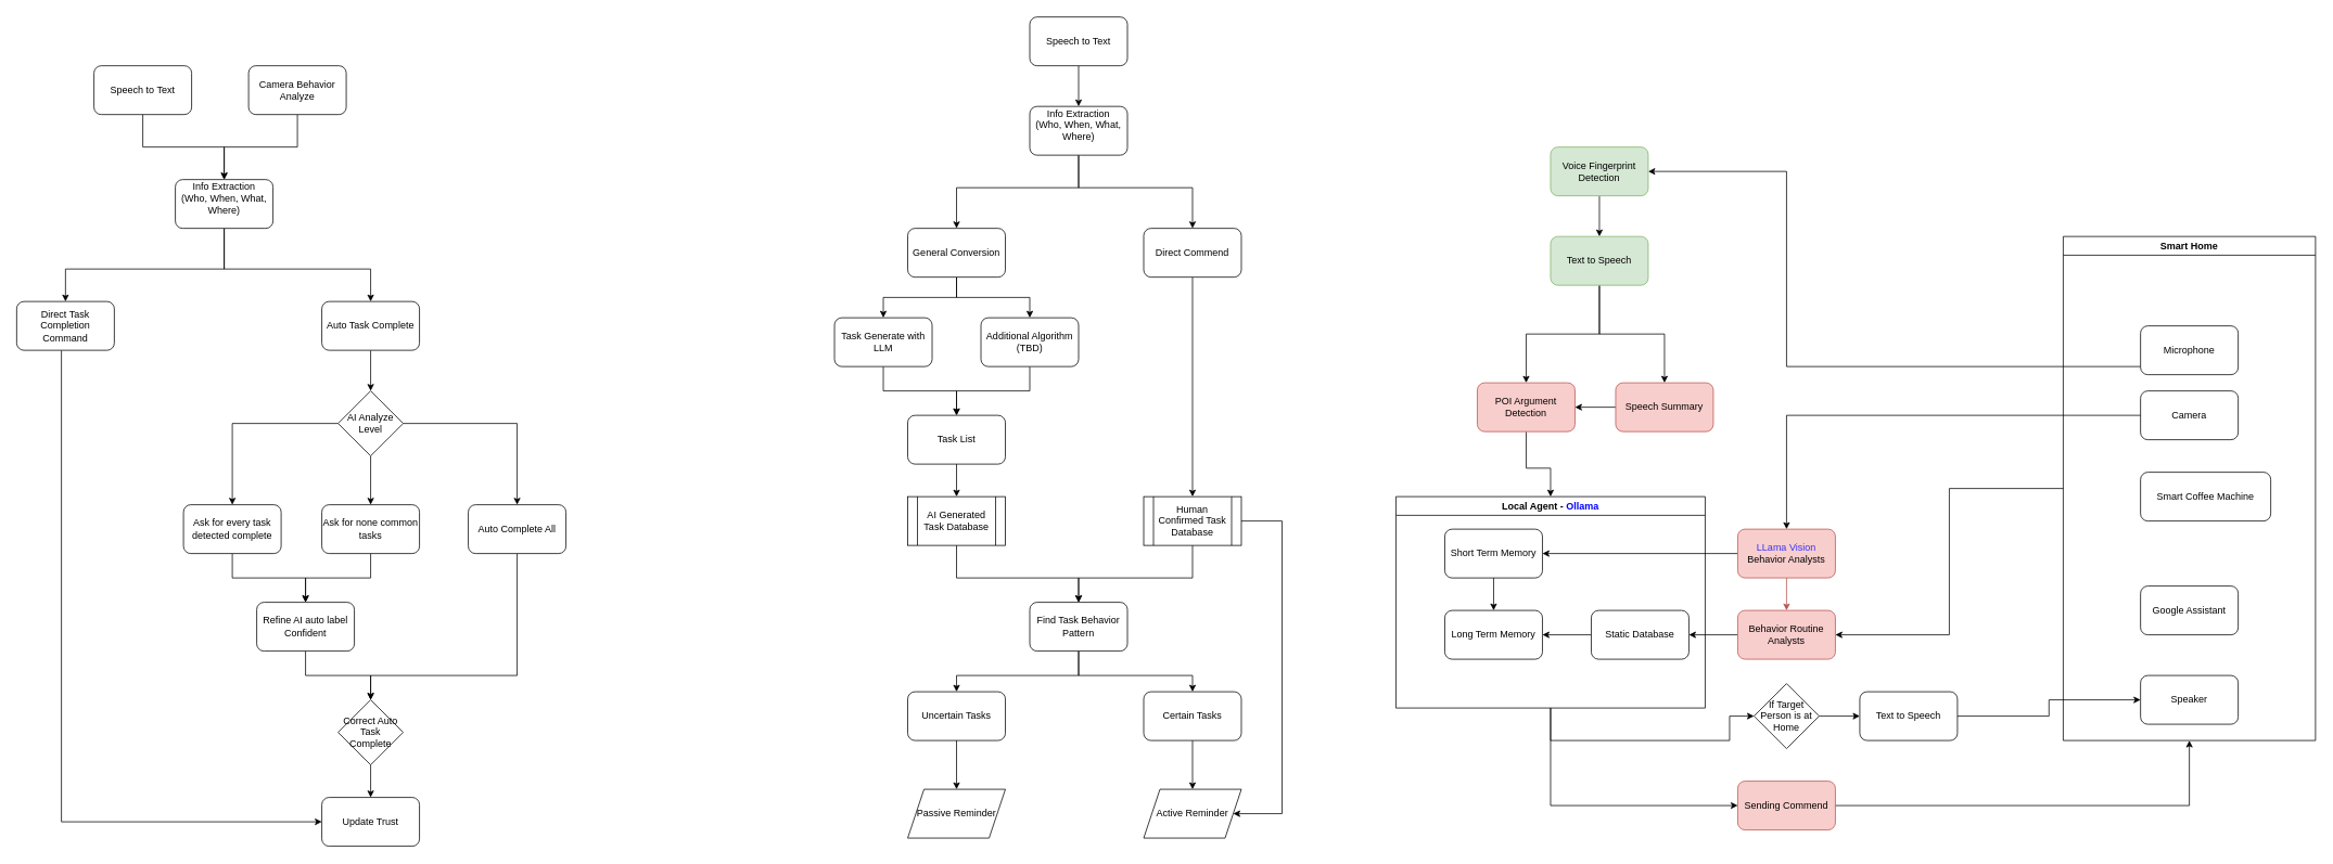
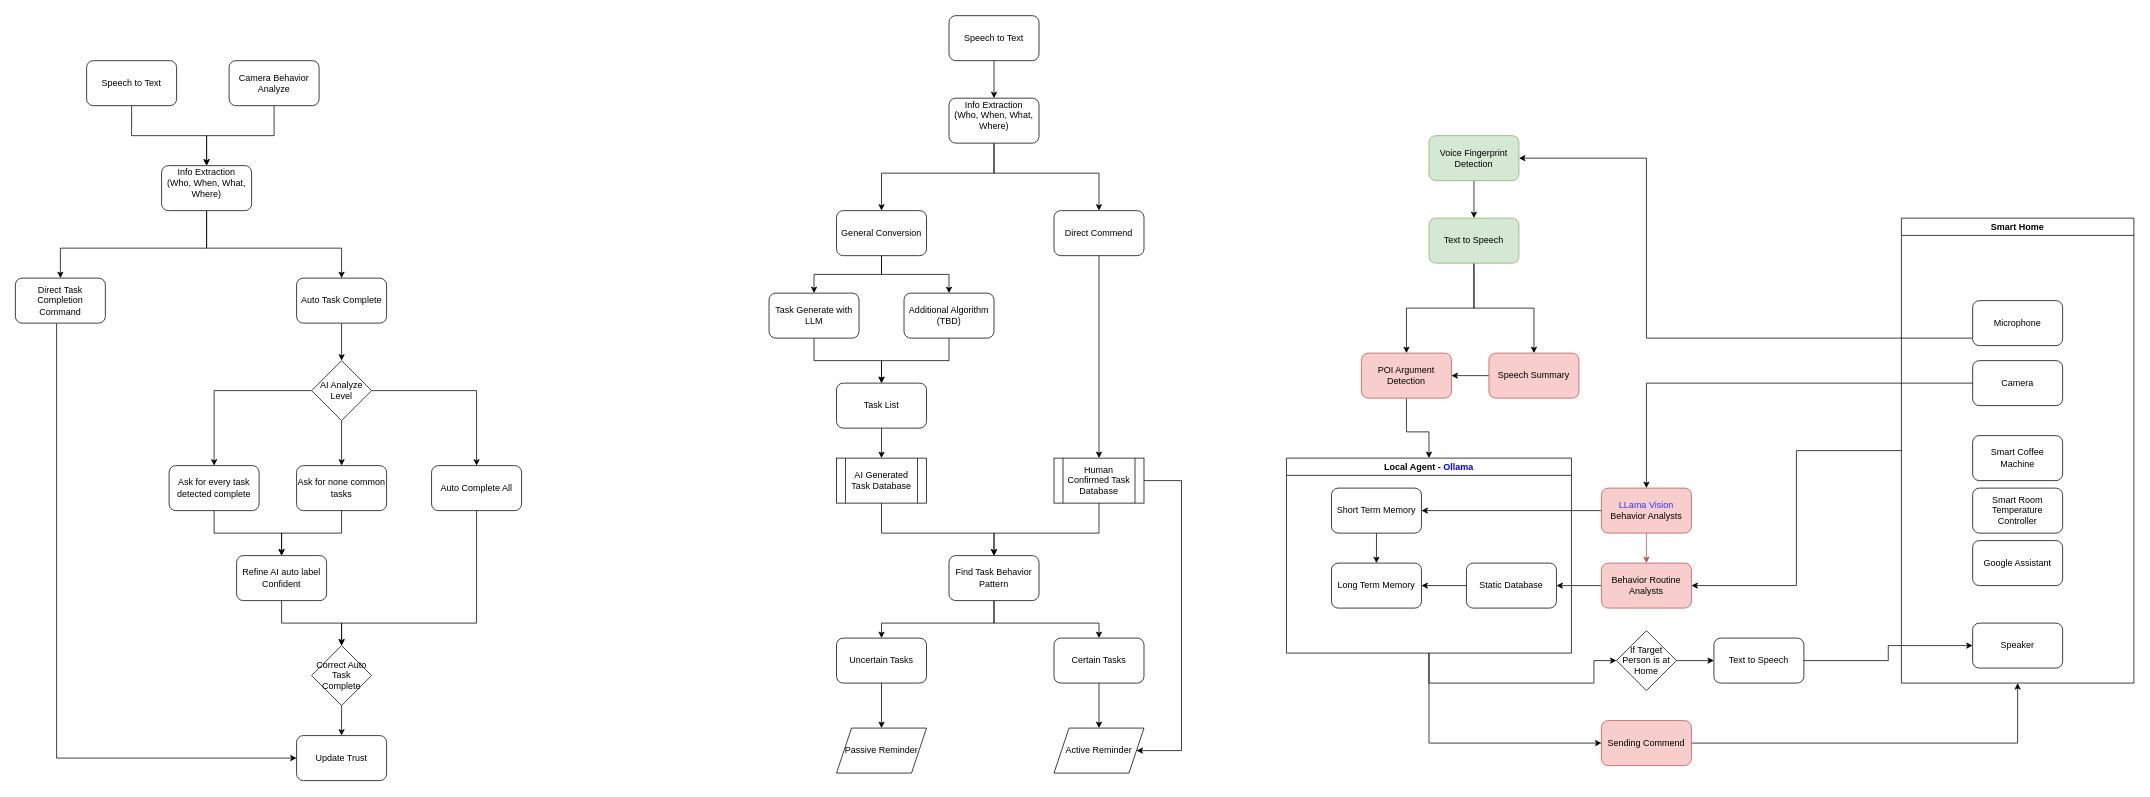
- <mxCell id="20" value="Smart Coffee Machine" style="rounded=1;whiteSpace=wrap;html=1;" parent="19" vertex="1"><mxGeometry x="95" y="290" width="160" height="60" as="geometry" /></mxCell>
+ <mxCell id="20" value="Smart Coffee Machine" style="rounded=1;whiteSpace=wrap;html=1;" parent="19" vertex="1"><mxGeometry x="95" y="290" width="120" height="60" as="geometry" /></mxCell>
+ <mxCell id="21" value="Smart Room Temperature Controller" style="rounded=1;whiteSpace=wrap;html=1;" parent="19" vertex="1"><mxGeometry x="95" y="360" width="120" height="60" as="geometry" /></mxCell>
